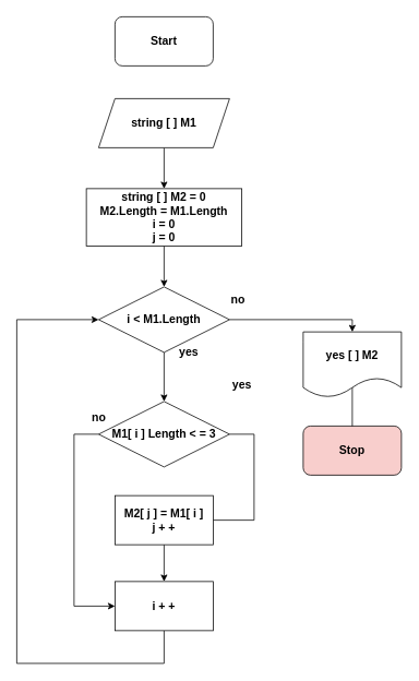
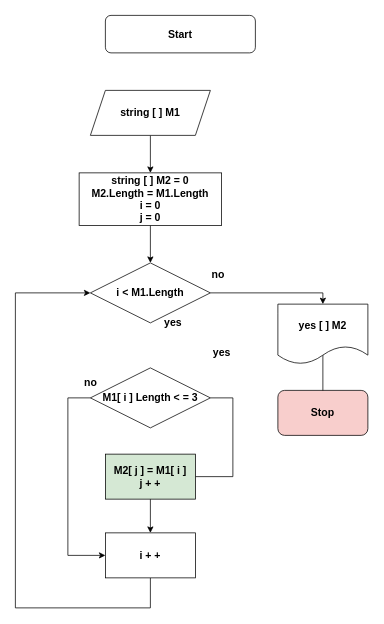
- <mxCell id="2" value="&lt;font style=&quot;font-size: 14px;&quot;&gt;&lt;b&gt;Start&lt;/b&gt;&lt;/font&gt;" style="rounded=1;whiteSpace=wrap;html=1;" vertex="1" parent="1"><mxGeometry x="140" y="20" width="120" height="60" as="geometry" /></mxCell>
+ <mxCell id="2" value="&lt;font style=&quot;font-size: 14px;&quot;&gt;&lt;b&gt;Start&lt;/b&gt;&lt;/font&gt;" style="rounded=1;whiteSpace=wrap;html=1;" vertex="1" parent="1"><mxGeometry x="140" y="20" width="200" height="50" as="geometry" /></mxCell>
- <mxCell id="5" style="edgeStyle=orthogonalEdgeStyle;rounded=0;orthogonalLoop=1;jettySize=auto;html=1;" edge="1" parent="1" source="7" target="10"><mxGeometry relative="1" as="geometry" /></mxCell>
- <mxCell id="12" value="&lt;div style=&quot;font-size: 14px;&quot;&gt;&lt;b&gt;&lt;font style=&quot;font-size: 14px;&quot;&gt;M2[ j ] = M1[ i ]&lt;/font&gt;&lt;/b&gt;&lt;/div&gt;&lt;b&gt;&lt;font style=&quot;font-size: 14px;&quot;&gt;j + +&lt;/font&gt;&lt;/b&gt;" style="rounded=0;whiteSpace=wrap;html=1;" vertex="1" parent="1"><mxGeometry x="140" y="605" width="120" height="60" as="geometry" /></mxCell>
+ <mxCell id="12" value="&lt;div style=&quot;font-size: 14px;&quot;&gt;&lt;b&gt;&lt;font style=&quot;font-size: 14px;&quot;&gt;M2[ j ] = M1[ i ]&lt;/font&gt;&lt;/b&gt;&lt;/div&gt;&lt;b&gt;&lt;font style=&quot;font-size: 14px;&quot;&gt;j + +&lt;/font&gt;&lt;/b&gt;" style="rounded=0;whiteSpace=wrap;html=1;fillColor=#d5e8d4;" vertex="1" parent="1"><mxGeometry x="140" y="605" width="120" height="60" as="geometry" /></mxCell>
